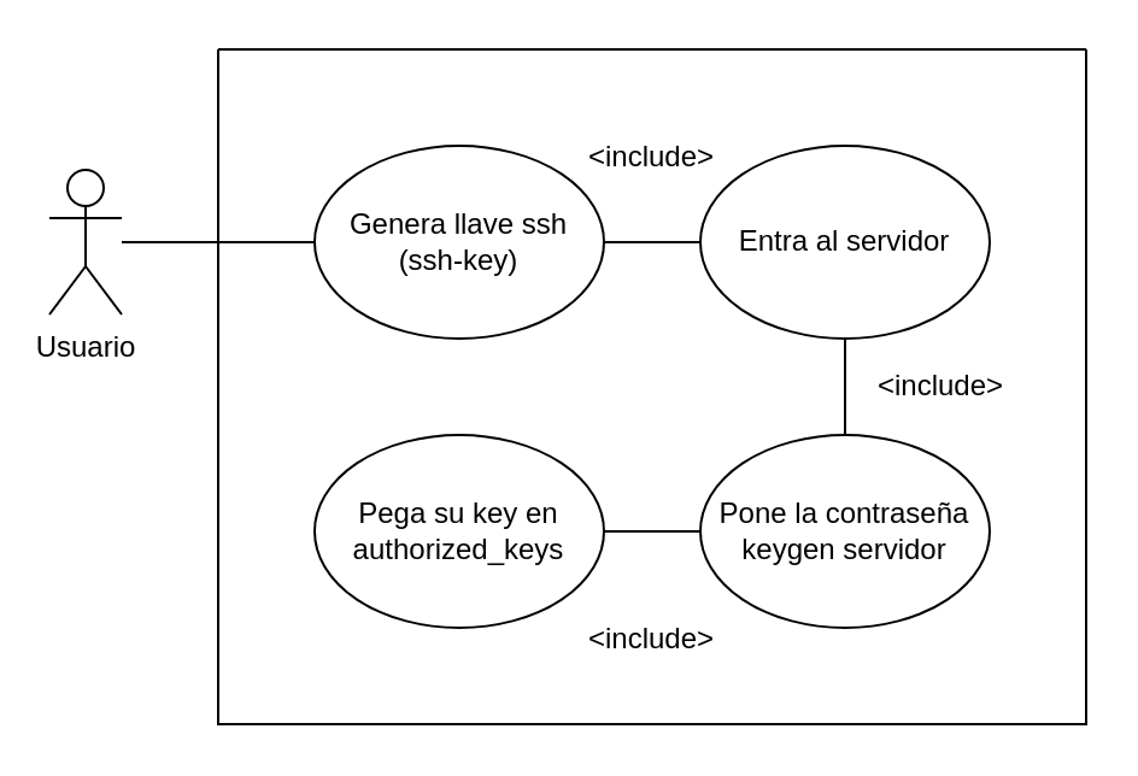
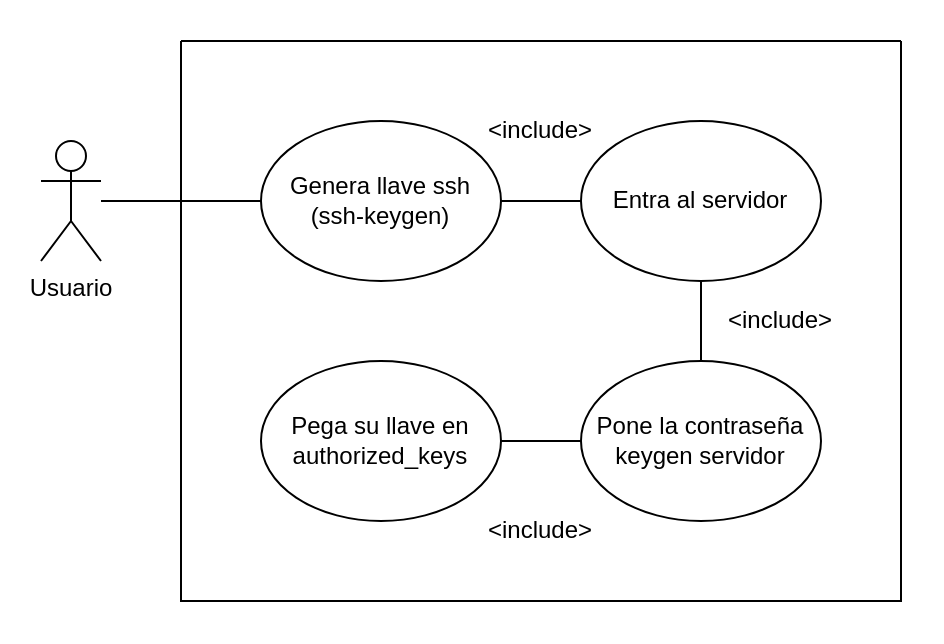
- <mxCell id="6" value="Genera llave ssh&lt;div&gt;(ssh-key)&lt;/div&gt;" style="ellipse;whiteSpace=wrap;html=1;" vertex="1" parent="2"><mxGeometry x="40" y="40" width="120" height="80" as="geometry" /></mxCell>
+ <mxCell id="6" value="Genera llave ssh&lt;div&gt;(ssh-keygen)&lt;/div&gt;" style="ellipse;whiteSpace=wrap;html=1;" vertex="1" parent="2"><mxGeometry x="40" y="40" width="120" height="80" as="geometry" /></mxCell>
- <mxCell id="4" value="Pega su key en authorized_keys" style="ellipse;whiteSpace=wrap;html=1;" vertex="1" parent="2"><mxGeometry x="40" y="160" width="120" height="80" as="geometry" /></mxCell>
+ <mxCell id="4" value="Pega su llave en authorized_keys" style="ellipse;whiteSpace=wrap;html=1;" vertex="1" parent="2"><mxGeometry x="40" y="160" width="120" height="80" as="geometry" /></mxCell>
